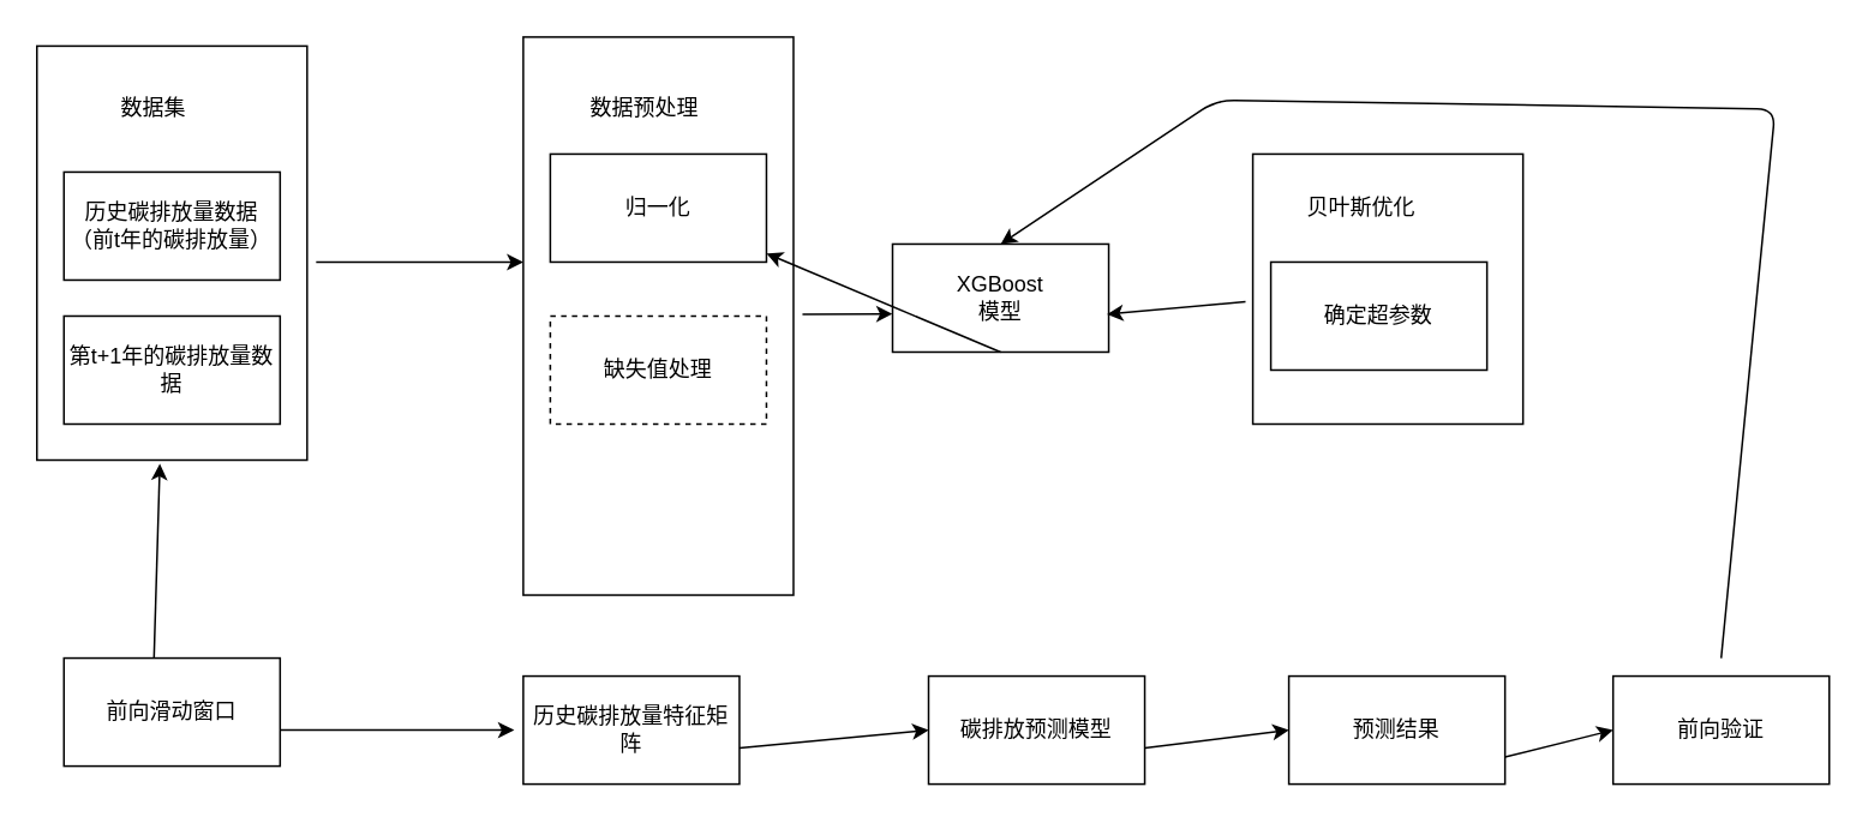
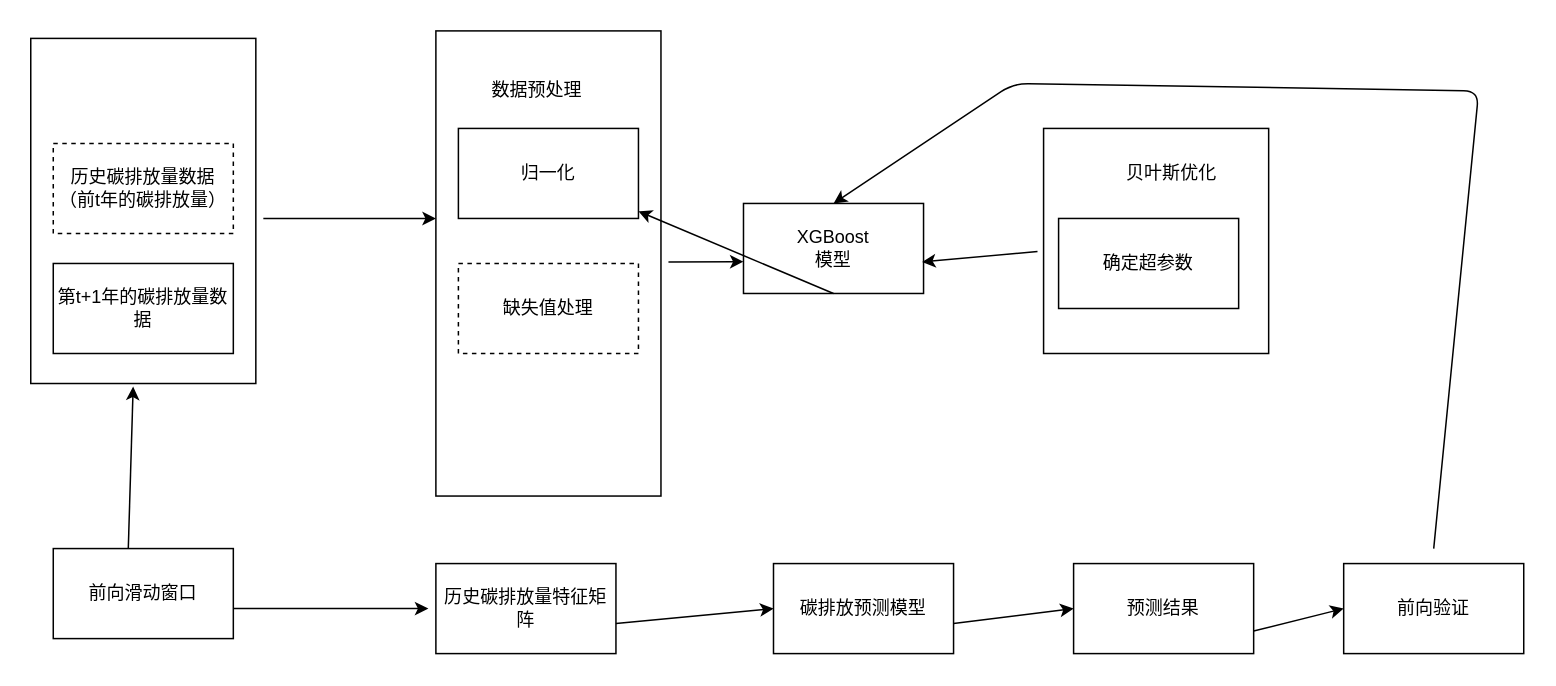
- <mxCell id="5" value="数据集" style="text;html=1;strokeColor=none;fillColor=none;align=center;verticalAlign=middle;whiteSpace=wrap;rounded=0;" parent="1" vertex="1"><mxGeometry x="55" y="45" width="60" height="30" as="geometry" /></mxCell>
- <mxCell id="12" value="贝叶斯优化" style="text;html=1;align=center;verticalAlign=middle;resizable=0;points=[];autosize=1;strokeColor=none;fillColor=none;" parent="1" vertex="1"><mxGeometry x="715" y="105" width="80" height="20" as="geometry" /></mxCell>
+ <mxCell id="12" value="贝叶斯优化" style="text;html=1;align=center;verticalAlign=middle;resizable=0;points=[];autosize=1;strokeColor=none;fillColor=none;" parent="1" vertex="1"><mxGeometry x="740" y="105" width="80" height="20" as="geometry" /></mxCell>
- <mxCell id="2" value="历史碳排放量数据&lt;br&gt;（前t年的碳排放量）" style="rounded=0;whiteSpace=wrap;html=1;" parent="1" vertex="1"><mxGeometry x="35" y="95" width="120" height="60" as="geometry" /></mxCell>
+ <mxCell id="2" value="历史碳排放量数据&lt;br&gt;（前t年的碳排放量）" style="rounded=0;whiteSpace=wrap;html=1;dashed=1;" parent="1" vertex="1"><mxGeometry x="35" y="95" width="120" height="60" as="geometry" /></mxCell>
